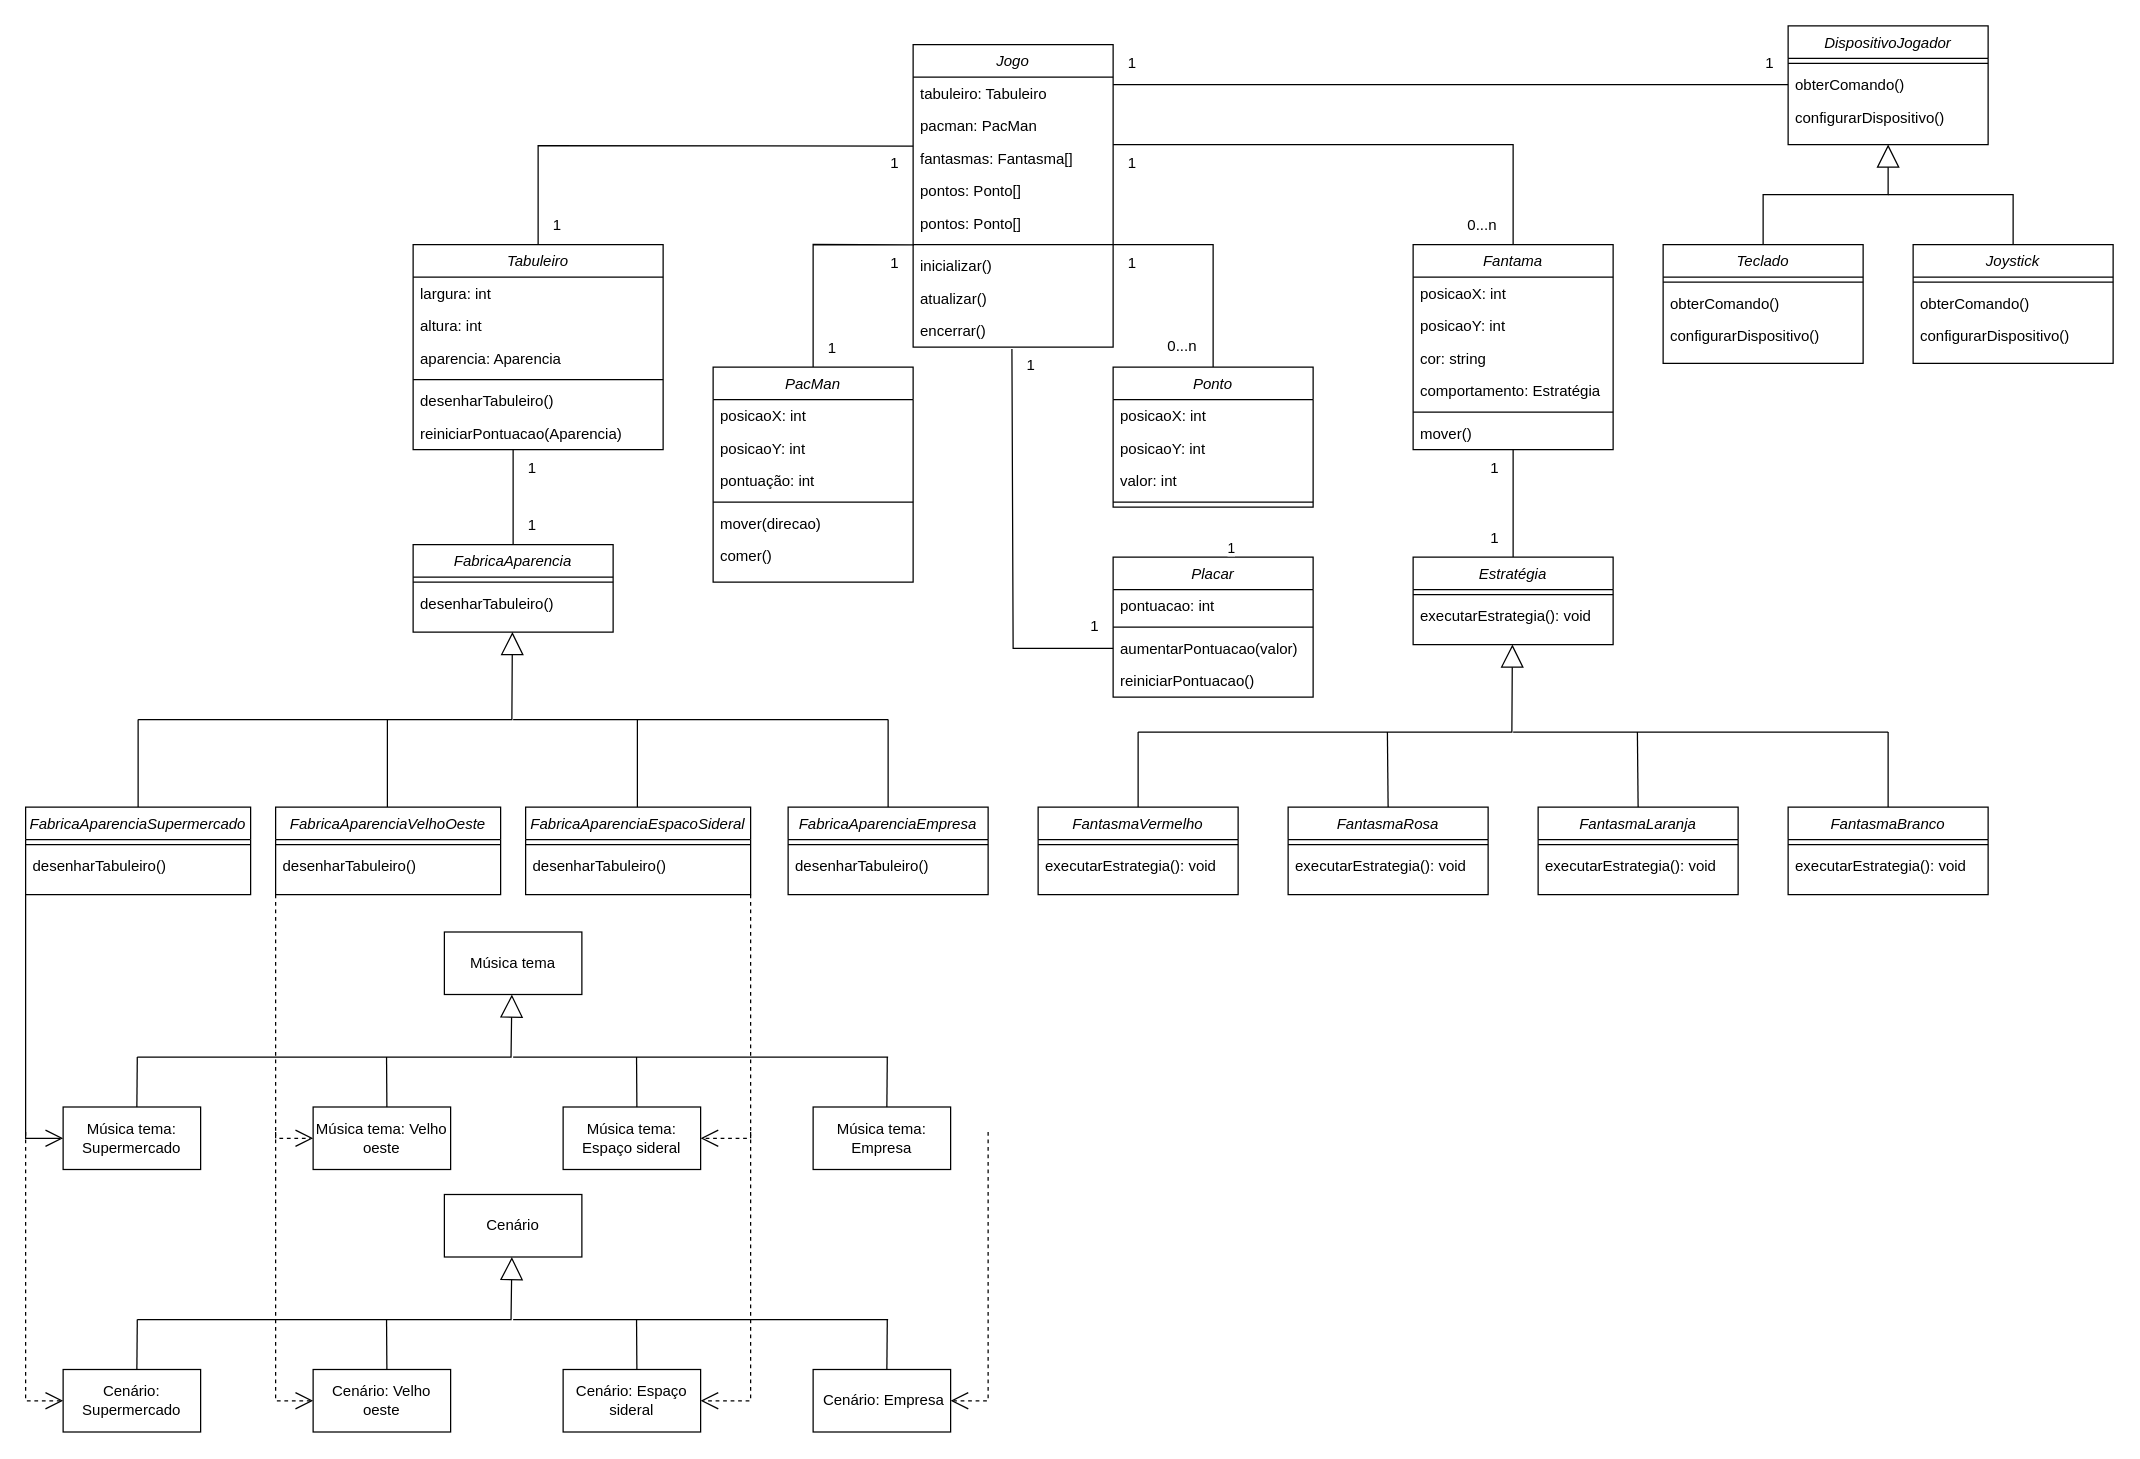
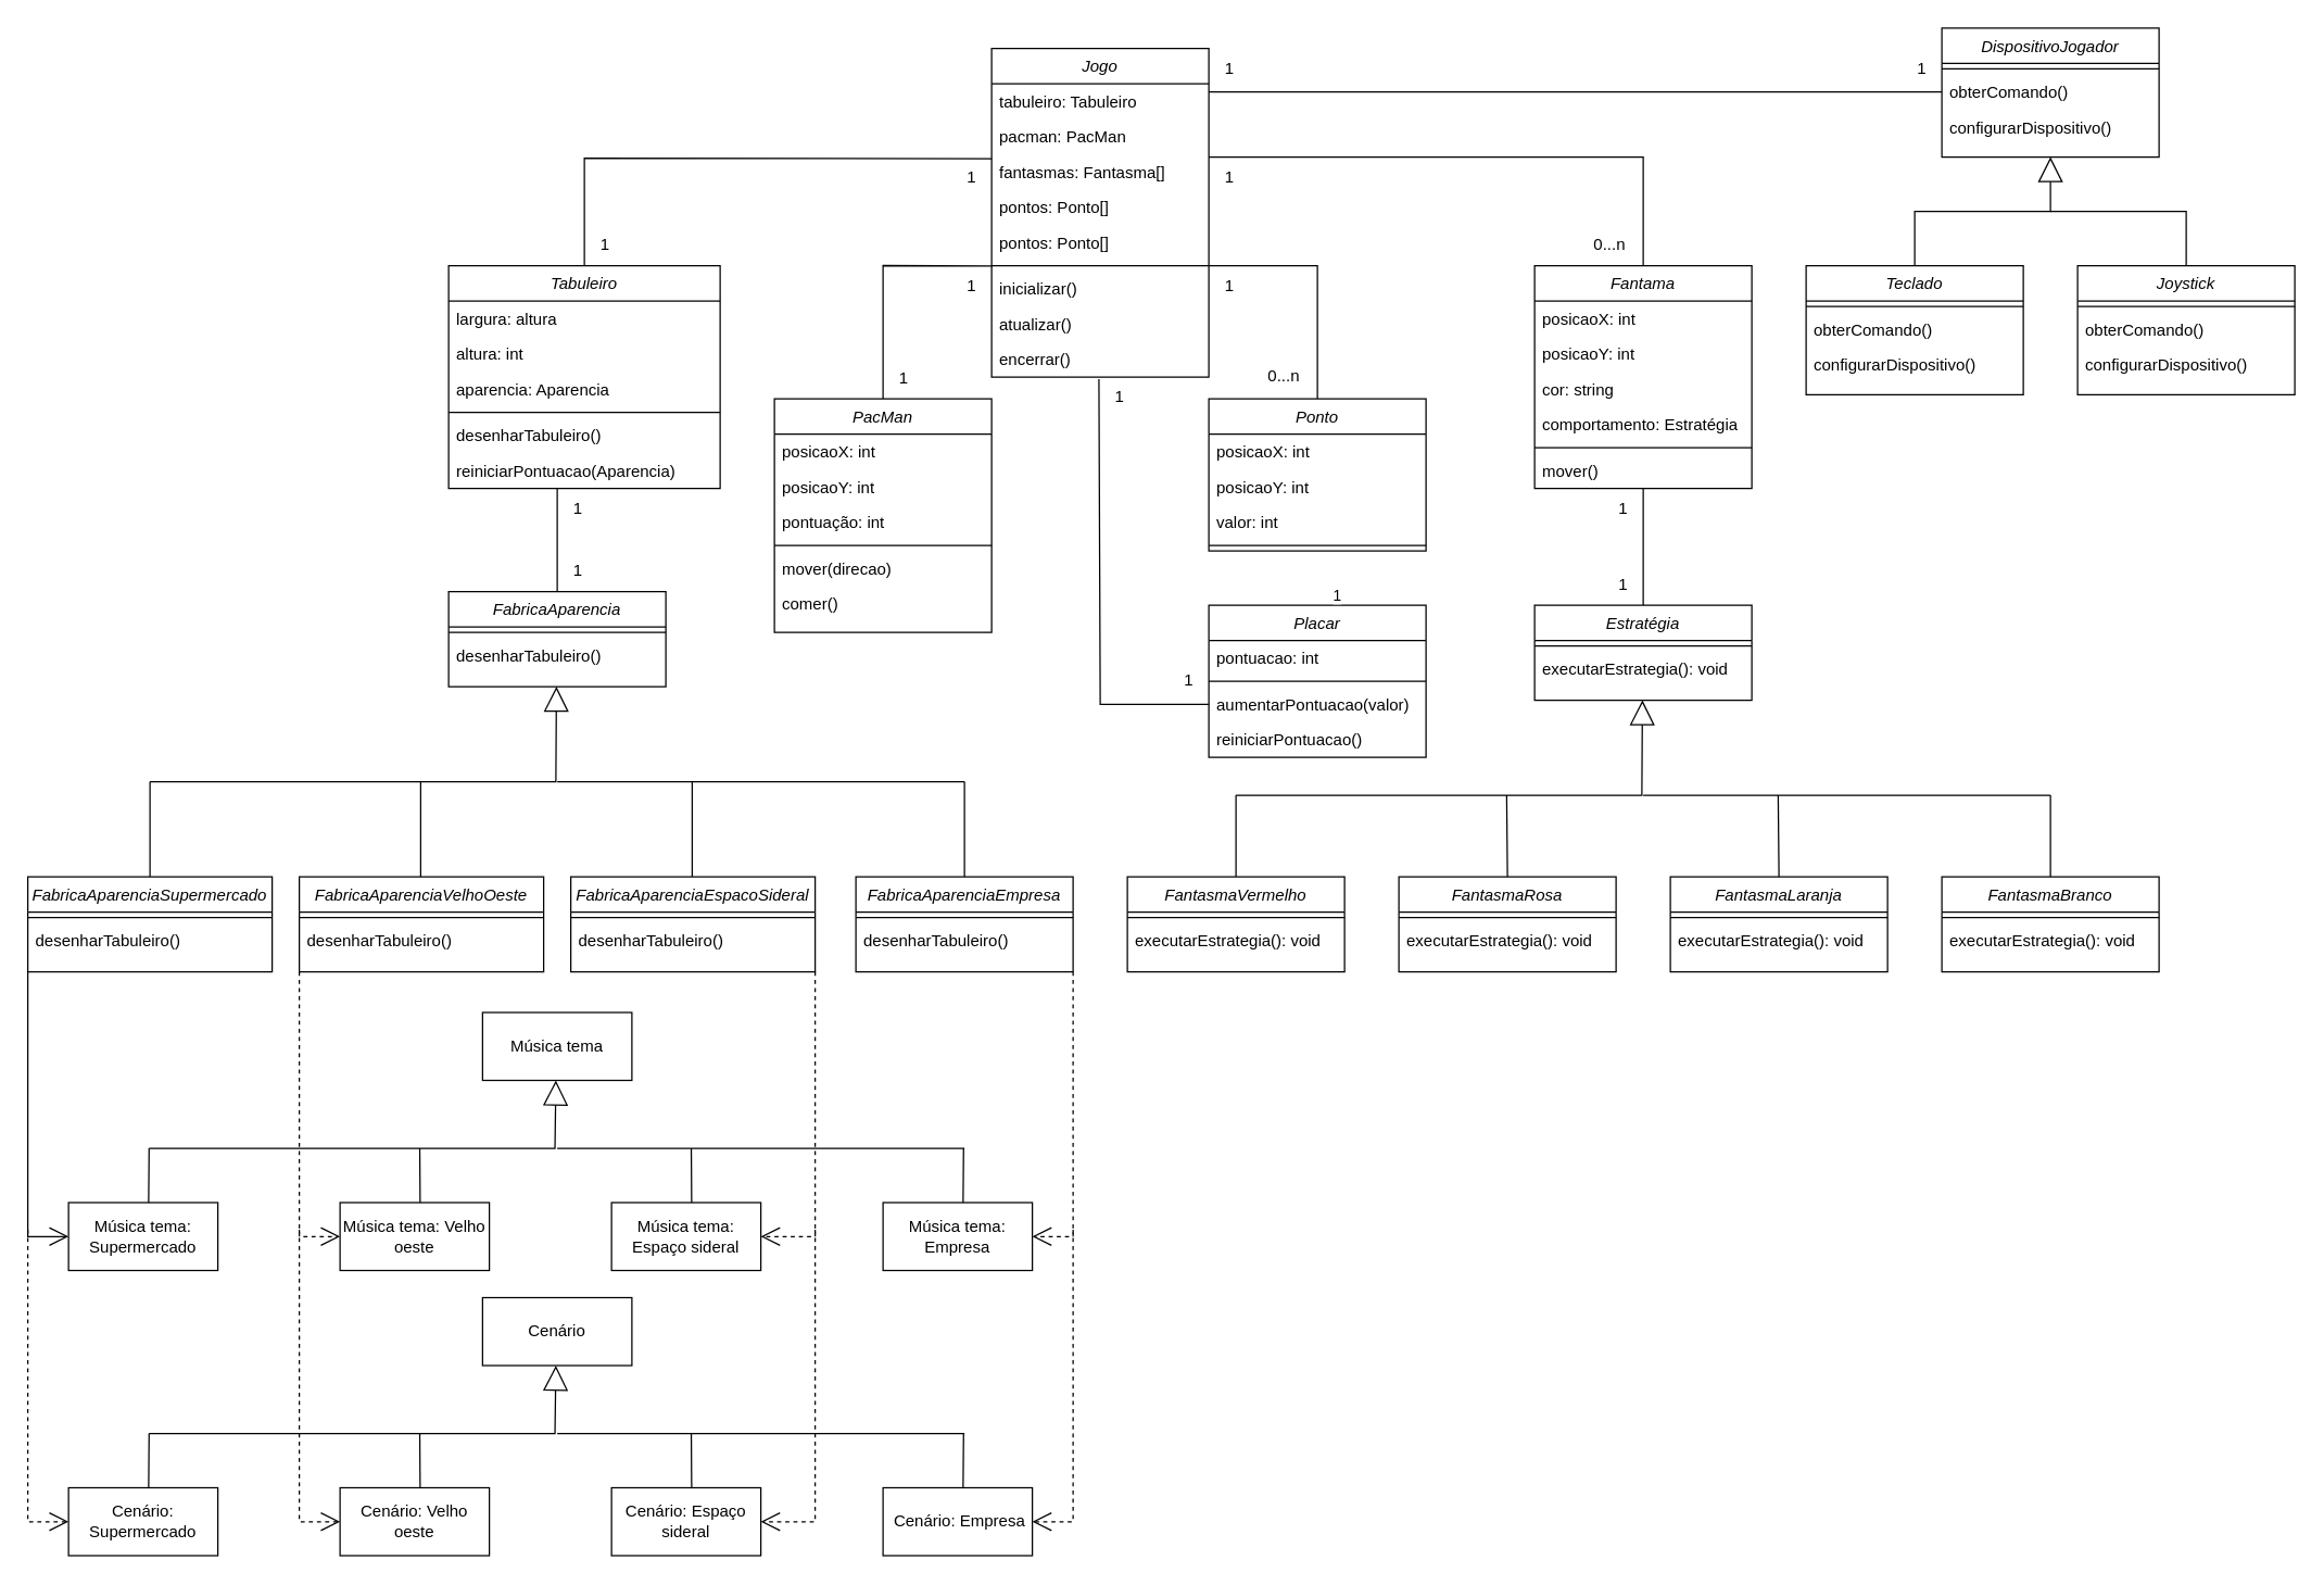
- <mxCell id="3" value="largura: int" style="text;align=left;verticalAlign=top;spacingLeft=4;spacingRight=4;overflow=hidden;rotatable=0;points=[[0,0.5],[1,0.5]];portConstraint=eastwest;" vertex="1" parent="2"><mxGeometry y="26" width="200" height="26" as="geometry" /></mxCell>
+ <mxCell id="3" value="largura: altura" style="text;align=left;verticalAlign=top;spacingLeft=4;spacingRight=4;overflow=hidden;rotatable=0;points=[[0,0.5],[1,0.5]];portConstraint=eastwest;" vertex="1" parent="2"><mxGeometry y="26" width="200" height="26" as="geometry" /></mxCell>
+ <mxCell id="112" value="" style="endArrow=open;endSize=12;dashed=1;html=1;rounded=0;exitX=1;exitY=1;exitDx=0;exitDy=0;entryX=1;entryY=0.5;entryDx=0;entryDy=0;" edge="1" parent="1" source="73" target="100"><mxGeometry width="160" relative="1" as="geometry"><mxPoint x="790" y="725" as="sourcePoint" /><mxPoint x="750" y="970" as="targetPoint" /><Array as="points"><mxPoint x="790" y="910" /></Array></mxGeometry></mxCell>
